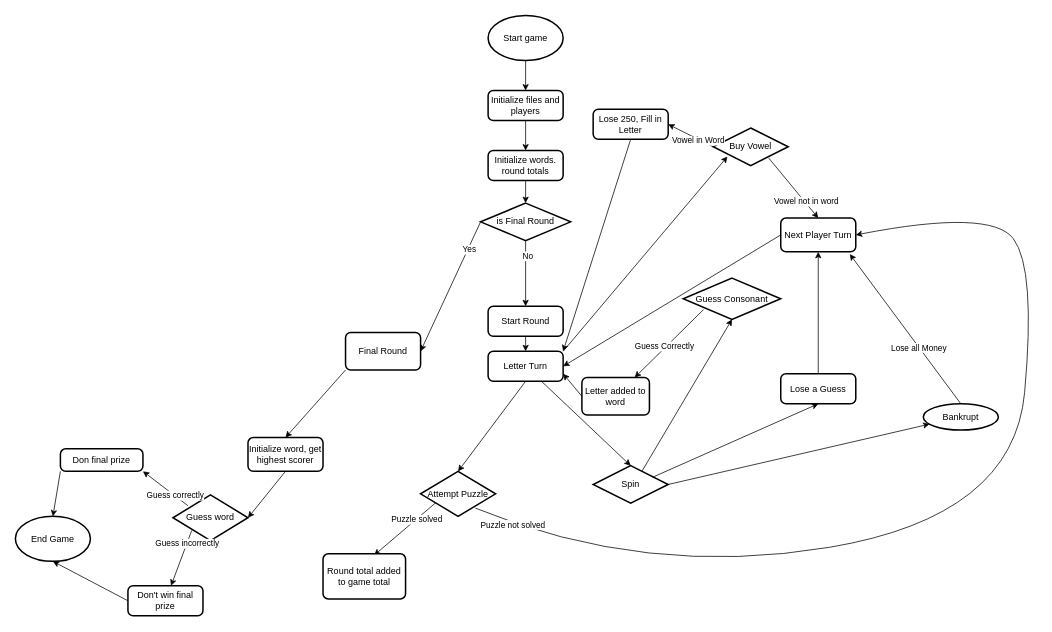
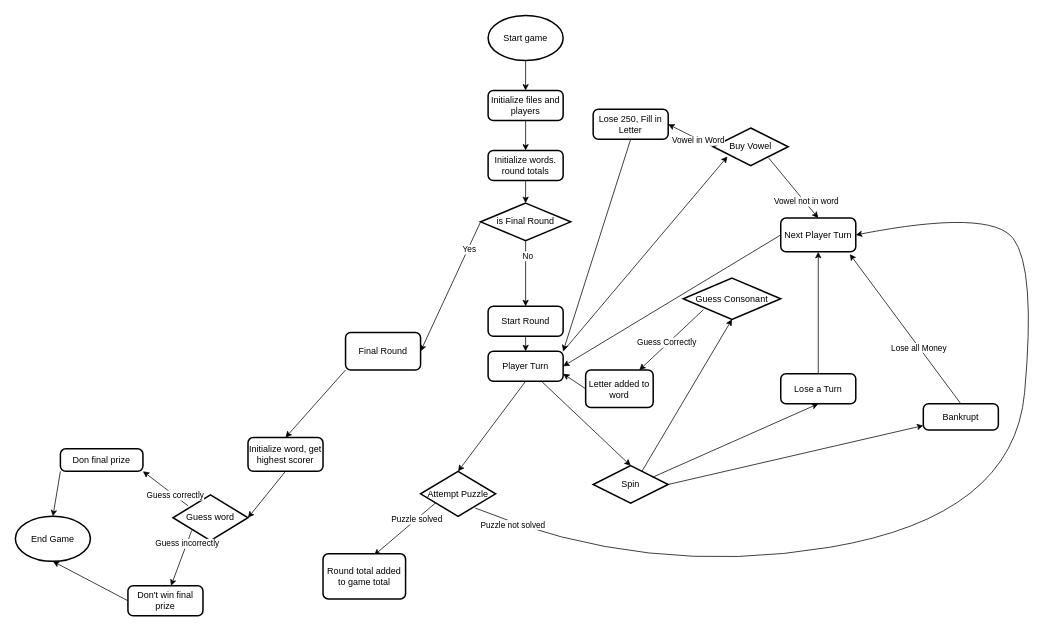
- <mxCell id="6" value="Letter Turn" style="rounded=1;whiteSpace=wrap;html=1;absoluteArcSize=1;arcSize=14;strokeWidth=2;" vertex="1" parent="1"><mxGeometry x="650" y="467.5" width="100" height="40" as="geometry" /></mxCell>
+ <mxCell id="6" value="Player Turn" style="rounded=1;whiteSpace=wrap;html=1;absoluteArcSize=1;arcSize=14;strokeWidth=2;" vertex="1" parent="1"><mxGeometry x="650" y="467.5" width="100" height="40" as="geometry" /></mxCell>
- <mxCell id="9" value="Lose a Guess" style="rounded=1;whiteSpace=wrap;html=1;absoluteArcSize=1;arcSize=14;strokeWidth=2;" vertex="1" parent="1"><mxGeometry x="1040" y="497.5" width="100" height="40" as="geometry" /></mxCell>
+ <mxCell id="9" value="Lose a Turn" style="rounded=1;whiteSpace=wrap;html=1;absoluteArcSize=1;arcSize=14;strokeWidth=2;" vertex="1" parent="1"><mxGeometry x="1040" y="497.5" width="100" height="40" as="geometry" /></mxCell>
- <mxCell id="25" value="Letter added to word" style="rounded=1;whiteSpace=wrap;html=1;absoluteArcSize=1;arcSize=14;strokeWidth=2;" vertex="1" parent="1"><mxGeometry x="775" y="502.5" width="90" height="50" as="geometry" /></mxCell>
+ <mxCell id="25" value="Letter added to word" style="rounded=1;whiteSpace=wrap;html=1;absoluteArcSize=1;arcSize=14;strokeWidth=2;" vertex="1" parent="1"><mxGeometry x="780" y="492.5" width="90" height="50" as="geometry" /></mxCell>
- <mxCell id="8" value="Bankrupt" style="ellipse;whiteSpace=wrap;html=1;absoluteArcSize=1;arcSize=14;strokeWidth=2;" vertex="1" parent="1"><mxGeometry x="1230" y="537.5" width="100" height="35" as="geometry" /></mxCell>
+ <mxCell id="8" value="Bankrupt" style="rounded=1;whiteSpace=wrap;html=1;absoluteArcSize=1;arcSize=14;strokeWidth=2;" vertex="1" parent="1"><mxGeometry x="1230" y="537.5" width="100" height="35" as="geometry" /></mxCell>
